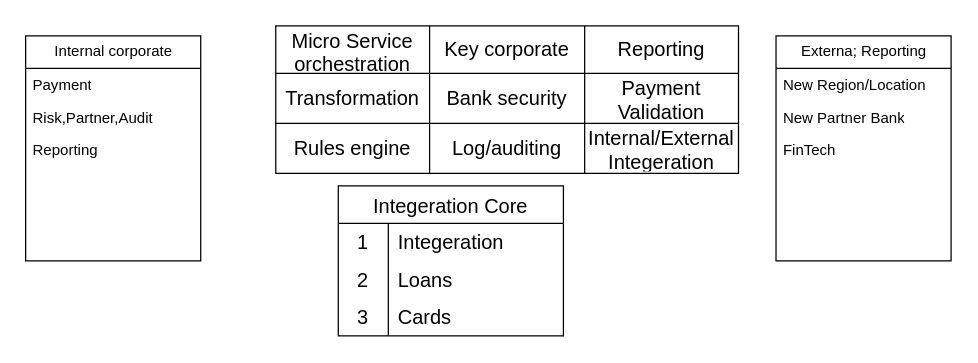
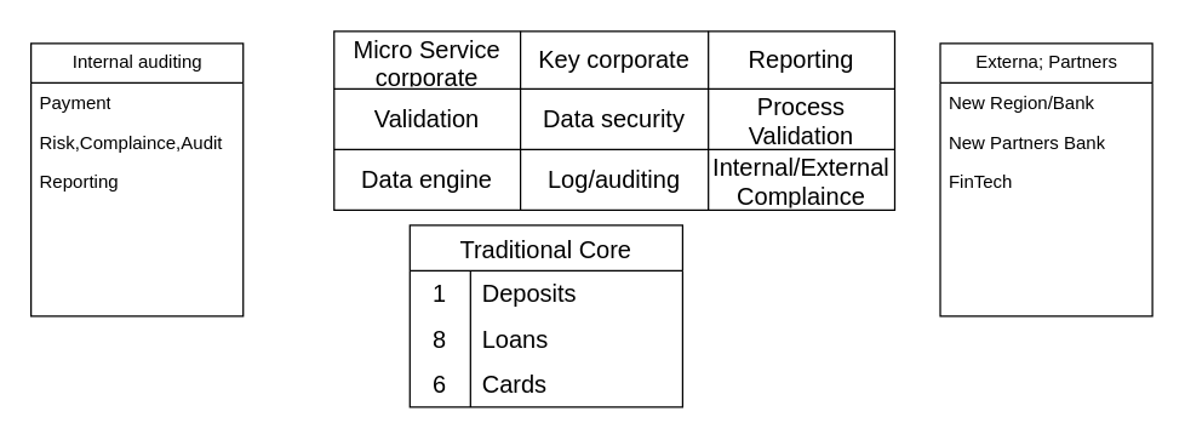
- <mxCell id="12" value="Micro Service orchestration" style="shape=partialRectangle;html=1;whiteSpace=wrap;connectable=0;strokeColor=inherit;overflow=hidden;fillColor=none;top=0;left=0;bottom=0;right=0;pointerEvents=1;fontSize=16;" vertex="1" parent="11"><mxGeometry width="123" height="38" as="geometry"><mxRectangle width="123" height="38" as="alternateBounds" /></mxGeometry></mxCell>
+ <mxCell id="12" value="Micro Service corporate" style="shape=partialRectangle;html=1;whiteSpace=wrap;connectable=0;strokeColor=inherit;overflow=hidden;fillColor=none;top=0;left=0;bottom=0;right=0;pointerEvents=1;fontSize=16;" vertex="1" parent="11"><mxGeometry width="123" height="38" as="geometry"><mxRectangle width="123" height="38" as="alternateBounds" /></mxGeometry></mxCell>
- <mxCell id="2" value="Internal corporate" style="swimlane;fontStyle=0;childLayout=stackLayout;horizontal=1;startSize=26;fillColor=none;horizontalStack=0;resizeParent=1;resizeParentMax=0;resizeLast=0;collapsible=1;marginBottom=0;html=1;" vertex="1" parent="1"><mxGeometry x="20" y="28" width="140" height="180" as="geometry" /></mxCell>
+ <mxCell id="2" value="Internal auditing" style="swimlane;fontStyle=0;childLayout=stackLayout;horizontal=1;startSize=26;fillColor=none;horizontalStack=0;resizeParent=1;resizeParentMax=0;resizeLast=0;collapsible=1;marginBottom=0;html=1;" vertex="1" parent="1"><mxGeometry x="20" y="28" width="140" height="180" as="geometry" /></mxCell>
- <mxCell id="6" value="Externa; Reporting" style="swimlane;fontStyle=0;childLayout=stackLayout;horizontal=1;startSize=26;fillColor=none;horizontalStack=0;resizeParent=1;resizeParentMax=0;resizeLast=0;collapsible=1;marginBottom=0;html=1;" vertex="1" parent="1"><mxGeometry x="620" y="28" width="140" height="180" as="geometry" /></mxCell>
+ <mxCell id="6" value="Externa; Partners" style="swimlane;fontStyle=0;childLayout=stackLayout;horizontal=1;startSize=26;fillColor=none;horizontalStack=0;resizeParent=1;resizeParentMax=0;resizeLast=0;collapsible=1;marginBottom=0;html=1;" vertex="1" parent="1"><mxGeometry x="620" y="28" width="140" height="180" as="geometry" /></mxCell>
- <mxCell id="7" value="New Region/Location" style="text;strokeColor=none;fillColor=none;align=left;verticalAlign=top;spacingLeft=4;spacingRight=4;overflow=hidden;rotatable=0;points=[[0,0.5],[1,0.5]];portConstraint=eastwest;whiteSpace=wrap;html=1;" vertex="1" parent="6"><mxGeometry y="26" width="140" height="26" as="geometry" /></mxCell>
+ <mxCell id="7" value="New Region/Bank" style="text;strokeColor=none;fillColor=none;align=left;verticalAlign=top;spacingLeft=4;spacingRight=4;overflow=hidden;rotatable=0;points=[[0,0.5],[1,0.5]];portConstraint=eastwest;whiteSpace=wrap;html=1;" vertex="1" parent="6"><mxGeometry y="26" width="140" height="26" as="geometry" /></mxCell>
- <mxCell id="16" value="Transformation" style="shape=partialRectangle;html=1;whiteSpace=wrap;connectable=0;strokeColor=inherit;overflow=hidden;fillColor=none;top=0;left=0;bottom=0;right=0;pointerEvents=1;fontSize=16;" vertex="1" parent="15"><mxGeometry width="123" height="40" as="geometry"><mxRectangle width="123" height="40" as="alternateBounds" /></mxGeometry></mxCell>
+ <mxCell id="16" value="Validation" style="shape=partialRectangle;html=1;whiteSpace=wrap;connectable=0;strokeColor=inherit;overflow=hidden;fillColor=none;top=0;left=0;bottom=0;right=0;pointerEvents=1;fontSize=16;" vertex="1" parent="15"><mxGeometry width="123" height="40" as="geometry"><mxRectangle width="123" height="40" as="alternateBounds" /></mxGeometry></mxCell>
- <mxCell id="17" value="Bank security" style="shape=partialRectangle;html=1;whiteSpace=wrap;connectable=0;strokeColor=inherit;overflow=hidden;fillColor=none;top=0;left=0;bottom=0;right=0;pointerEvents=1;fontSize=16;" vertex="1" parent="15"><mxGeometry x="123" width="124" height="40" as="geometry"><mxRectangle width="124" height="40" as="alternateBounds" /></mxGeometry></mxCell>
+ <mxCell id="17" value="Data security" style="shape=partialRectangle;html=1;whiteSpace=wrap;connectable=0;strokeColor=inherit;overflow=hidden;fillColor=none;top=0;left=0;bottom=0;right=0;pointerEvents=1;fontSize=16;" vertex="1" parent="15"><mxGeometry x="123" width="124" height="40" as="geometry"><mxRectangle width="124" height="40" as="alternateBounds" /></mxGeometry></mxCell>
- <mxCell id="18" value="Payment Validation" style="shape=partialRectangle;html=1;whiteSpace=wrap;connectable=0;strokeColor=inherit;overflow=hidden;fillColor=none;top=0;left=0;bottom=0;right=0;pointerEvents=1;fontSize=16;" vertex="1" parent="15"><mxGeometry x="247" width="123" height="40" as="geometry"><mxRectangle width="123" height="40" as="alternateBounds" /></mxGeometry></mxCell>
+ <mxCell id="18" value="Process Validation" style="shape=partialRectangle;html=1;whiteSpace=wrap;connectable=0;strokeColor=inherit;overflow=hidden;fillColor=none;top=0;left=0;bottom=0;right=0;pointerEvents=1;fontSize=16;" vertex="1" parent="15"><mxGeometry x="247" width="123" height="40" as="geometry"><mxRectangle width="123" height="40" as="alternateBounds" /></mxGeometry></mxCell>
- <mxCell id="4" value="Risk,Partner,Audit" style="text;strokeColor=none;fillColor=none;align=left;verticalAlign=top;spacingLeft=4;spacingRight=4;overflow=hidden;rotatable=0;points=[[0,0.5],[1,0.5]];portConstraint=eastwest;whiteSpace=wrap;html=1;" vertex="1" parent="2"><mxGeometry y="52" width="140" height="26" as="geometry" /></mxCell>
+ <mxCell id="4" value="Risk,Complaince,Audit" style="text;strokeColor=none;fillColor=none;align=left;verticalAlign=top;spacingLeft=4;spacingRight=4;overflow=hidden;rotatable=0;points=[[0,0.5],[1,0.5]];portConstraint=eastwest;whiteSpace=wrap;html=1;" vertex="1" parent="2"><mxGeometry y="52" width="140" height="26" as="geometry" /></mxCell>
- <mxCell id="8" value="New Partner Bank" style="text;strokeColor=none;fillColor=none;align=left;verticalAlign=top;spacingLeft=4;spacingRight=4;overflow=hidden;rotatable=0;points=[[0,0.5],[1,0.5]];portConstraint=eastwest;whiteSpace=wrap;html=1;" vertex="1" parent="6"><mxGeometry y="52" width="140" height="26" as="geometry" /></mxCell>
+ <mxCell id="8" value="New Partners Bank" style="text;strokeColor=none;fillColor=none;align=left;verticalAlign=top;spacingLeft=4;spacingRight=4;overflow=hidden;rotatable=0;points=[[0,0.5],[1,0.5]];portConstraint=eastwest;whiteSpace=wrap;html=1;" vertex="1" parent="6"><mxGeometry y="52" width="140" height="26" as="geometry" /></mxCell>
- <mxCell id="20" value="Rules engine" style="shape=partialRectangle;html=1;whiteSpace=wrap;connectable=0;strokeColor=inherit;overflow=hidden;fillColor=none;top=0;left=0;bottom=0;right=0;pointerEvents=1;fontSize=16;" vertex="1" parent="19"><mxGeometry width="123" height="40" as="geometry"><mxRectangle width="123" height="40" as="alternateBounds" /></mxGeometry></mxCell>
+ <mxCell id="20" value="Data engine" style="shape=partialRectangle;html=1;whiteSpace=wrap;connectable=0;strokeColor=inherit;overflow=hidden;fillColor=none;top=0;left=0;bottom=0;right=0;pointerEvents=1;fontSize=16;" vertex="1" parent="19"><mxGeometry width="123" height="40" as="geometry"><mxRectangle width="123" height="40" as="alternateBounds" /></mxGeometry></mxCell>
- <mxCell id="22" value="Internal/External Integeration" style="shape=partialRectangle;html=1;whiteSpace=wrap;connectable=0;strokeColor=inherit;overflow=hidden;fillColor=none;top=0;left=0;bottom=0;right=0;pointerEvents=1;fontSize=16;" vertex="1" parent="19"><mxGeometry x="247" width="123" height="40" as="geometry"><mxRectangle width="123" height="40" as="alternateBounds" /></mxGeometry></mxCell>
+ <mxCell id="22" value="Internal/External Complaince" style="shape=partialRectangle;html=1;whiteSpace=wrap;connectable=0;strokeColor=inherit;overflow=hidden;fillColor=none;top=0;left=0;bottom=0;right=0;pointerEvents=1;fontSize=16;" vertex="1" parent="19"><mxGeometry x="247" width="123" height="40" as="geometry"><mxRectangle width="123" height="40" as="alternateBounds" /></mxGeometry></mxCell>
- <mxCell id="23" value="Integeration Core" style="shape=table;startSize=30;container=1;collapsible=0;childLayout=tableLayout;fixedRows=1;rowLines=0;fontStyle=0;strokeColor=default;fontSize=16;" vertex="1" parent="1"><mxGeometry x="270" y="148" width="180" height="120" as="geometry" /></mxCell>
+ <mxCell id="23" value="Traditional Core" style="shape=table;startSize=30;container=1;collapsible=0;childLayout=tableLayout;fixedRows=1;rowLines=0;fontStyle=0;strokeColor=default;fontSize=16;" vertex="1" parent="1"><mxGeometry x="270" y="148" width="180" height="120" as="geometry" /></mxCell>
- <mxCell id="26" value="Integeration" style="shape=partialRectangle;html=1;whiteSpace=wrap;connectable=0;fillColor=none;top=0;left=0;bottom=0;right=0;align=left;spacingLeft=6;overflow=hidden;strokeColor=inherit;fontSize=16;" vertex="1" parent="24"><mxGeometry x="40" width="140" height="30" as="geometry"><mxRectangle width="140" height="30" as="alternateBounds" /></mxGeometry></mxCell>
+ <mxCell id="26" value="Deposits" style="shape=partialRectangle;html=1;whiteSpace=wrap;connectable=0;fillColor=none;top=0;left=0;bottom=0;right=0;align=left;spacingLeft=6;overflow=hidden;strokeColor=inherit;fontSize=16;" vertex="1" parent="24"><mxGeometry x="40" width="140" height="30" as="geometry"><mxRectangle width="140" height="30" as="alternateBounds" /></mxGeometry></mxCell>
- <mxCell id="28" value="2" style="shape=partialRectangle;html=1;whiteSpace=wrap;connectable=0;fillColor=none;top=0;left=0;bottom=0;right=0;overflow=hidden;strokeColor=inherit;fontSize=16;" vertex="1" parent="27"><mxGeometry width="40" height="30" as="geometry"><mxRectangle width="40" height="30" as="alternateBounds" /></mxGeometry></mxCell>
+ <mxCell id="28" value="8" style="shape=partialRectangle;html=1;whiteSpace=wrap;connectable=0;fillColor=none;top=0;left=0;bottom=0;right=0;overflow=hidden;strokeColor=inherit;fontSize=16;" vertex="1" parent="27"><mxGeometry width="40" height="30" as="geometry"><mxRectangle width="40" height="30" as="alternateBounds" /></mxGeometry></mxCell>
- <mxCell id="31" value="3" style="shape=partialRectangle;html=1;whiteSpace=wrap;connectable=0;fillColor=none;top=0;left=0;bottom=0;right=0;overflow=hidden;strokeColor=inherit;fontSize=16;" vertex="1" parent="30"><mxGeometry width="40" height="30" as="geometry"><mxRectangle width="40" height="30" as="alternateBounds" /></mxGeometry></mxCell>
+ <mxCell id="31" value="6" style="shape=partialRectangle;html=1;whiteSpace=wrap;connectable=0;fillColor=none;top=0;left=0;bottom=0;right=0;overflow=hidden;strokeColor=inherit;fontSize=16;" vertex="1" parent="30"><mxGeometry width="40" height="30" as="geometry"><mxRectangle width="40" height="30" as="alternateBounds" /></mxGeometry></mxCell>
